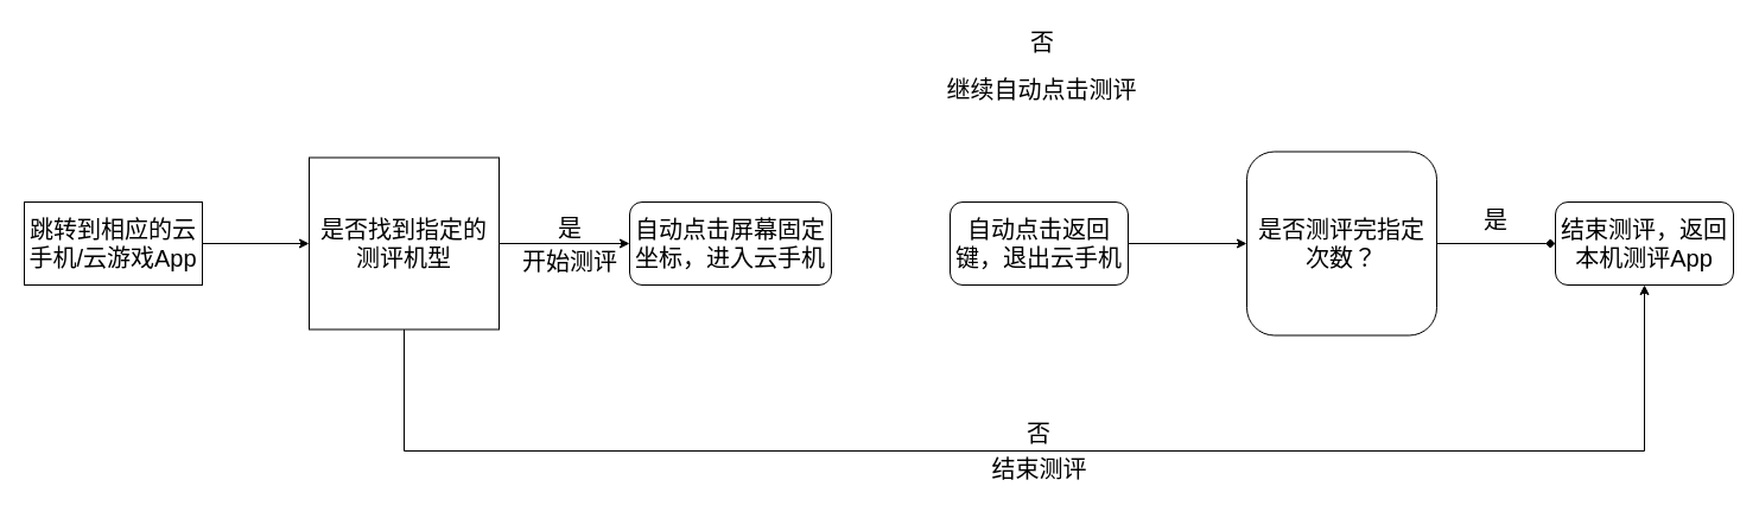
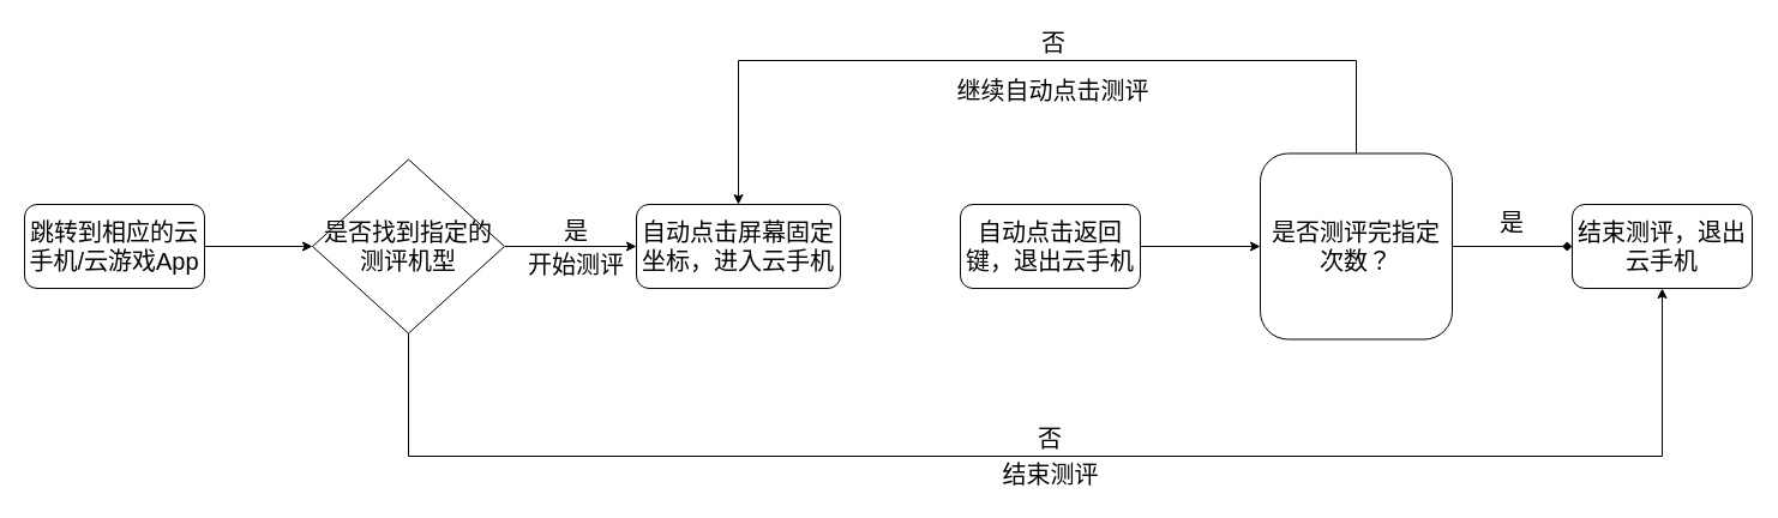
+ <mxCell id="10" style="edgeStyle=orthogonalEdgeStyle;rounded=0;orthogonalLoop=1;jettySize=auto;html=1;exitX=0.5;exitY=0;exitDx=0;exitDy=0;entryX=0.5;entryY=0;entryDx=0;entryDy=0;fontSize=20;" edge="1" parent="1" source="12" target="7"><mxGeometry relative="1" as="geometry"><Array as="points"><mxPoint x="1130" y="50" /><mxPoint x="615" y="50" /></Array></mxGeometry></mxCell>
- <mxCell id="3" value="跳转到相应的云手机/云游戏App" style="whiteSpace=wrap;html=1;fontSize=20;rounded=0;" vertex="1" parent="1"><mxGeometry x="20" y="170" width="150" height="70" as="geometry" /></mxCell>
+ <mxCell id="3" value="跳转到相应的云手机/云游戏App" style="rounded=1;whiteSpace=wrap;html=1;fontSize=20;" vertex="1" parent="1"><mxGeometry x="20" y="170" width="150" height="70" as="geometry" /></mxCell>
- <mxCell id="6" value="是否找到指定的测评机型" style="whiteSpace=wrap;html=1;fontSize=20;rounded=0;" vertex="1" parent="1"><mxGeometry x="260" y="132.5" width="160" height="145" as="geometry" /></mxCell>
+ <mxCell id="6" value="是否找到指定的测评机型" style="rhombus;whiteSpace=wrap;html=1;fontSize=20;" vertex="1" parent="1"><mxGeometry x="260" y="132.5" width="160" height="145" as="geometry" /></mxCell>
- <mxCell id="15" value="结束测评，返回本机测评App" style="rounded=1;whiteSpace=wrap;html=1;fontSize=20;" vertex="1" parent="1"><mxGeometry x="1310" y="170" width="150" height="70" as="geometry" /></mxCell>
+ <mxCell id="15" value="结束测评，退出云手机" style="rounded=1;whiteSpace=wrap;html=1;fontSize=20;" vertex="1" parent="1"><mxGeometry x="1310" y="170" width="150" height="70" as="geometry" /></mxCell>
